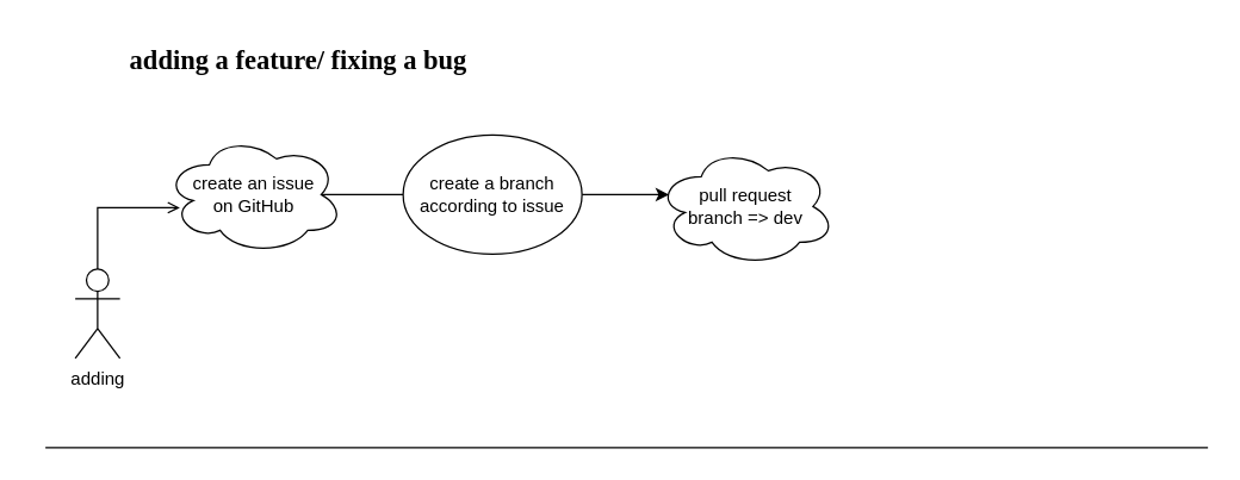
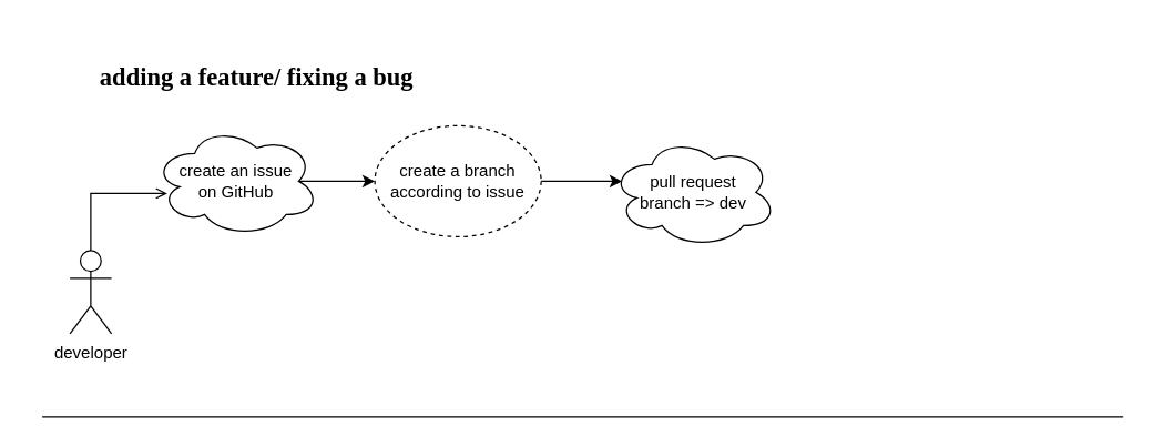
- <mxCell id="5" value="&lt;h2&gt;&lt;font style=&quot;&quot; face=&quot;Verdana&quot;&gt;adding a feature/ fixing a bug&lt;/font&gt;&lt;/h2&gt;" style="text;html=1;align=center;verticalAlign=middle;whiteSpace=wrap;rounded=0;" vertex="1" parent="1"><mxGeometry x="35" y="5" width="330" height="70" as="geometry" /></mxCell>
+ <mxCell id="5" value="&lt;h2&gt;&lt;font style=&quot;&quot; face=&quot;Verdana&quot;&gt;adding a feature/ fixing a bug&lt;/font&gt;&lt;/h2&gt;" style="text;html=1;align=center;verticalAlign=middle;whiteSpace=wrap;rounded=0;" vertex="1" parent="1"><mxGeometry x="20" width="330" height="70" as="geometry" y="20" /></mxCell>
- <mxCell id="6" value="" style="edgeStyle=orthogonalEdgeStyle;rounded=0;orthogonalLoop=1;jettySize=auto;html=1;exitX=0.875;exitY=0.5;exitDx=0;exitDy=0;exitPerimeter=0;endArrow=none;" edge="1" parent="1" source="7" target="9"><mxGeometry relative="1" as="geometry" /></mxCell>
+ <mxCell id="6" value="" style="edgeStyle=orthogonalEdgeStyle;rounded=0;orthogonalLoop=1;jettySize=auto;html=1;exitX=0.875;exitY=0.5;exitDx=0;exitDy=0;exitPerimeter=0;" edge="1" parent="1" source="7" target="9"><mxGeometry relative="1" as="geometry" /></mxCell>
- <mxCell id="9" value="create a branch&lt;div&gt;according to issue&lt;/div&gt;" style="ellipse;whiteSpace=wrap;html=1;" vertex="1" parent="1"><mxGeometry x="270" y="90" width="120" height="80" as="geometry" /></mxCell>
+ <mxCell id="9" value="create a branch&lt;div&gt;according to issue&lt;/div&gt;" style="ellipse;whiteSpace=wrap;html=1;dashed=1;" vertex="1" parent="1"><mxGeometry x="270" y="90" width="120" height="80" as="geometry" /></mxCell>
- <mxCell id="3" value="adding" style="shape=umlActor;verticalLabelPosition=bottom;verticalAlign=top;html=1;outlineConnect=0;" vertex="1" parent="1"><mxGeometry x="50" y="180" width="30" height="60" as="geometry" /></mxCell>
+ <mxCell id="3" value="developer" style="shape=umlActor;verticalLabelPosition=bottom;verticalAlign=top;html=1;outlineConnect=0;" vertex="1" parent="1"><mxGeometry x="50" y="180" width="30" height="60" as="geometry" /></mxCell>
